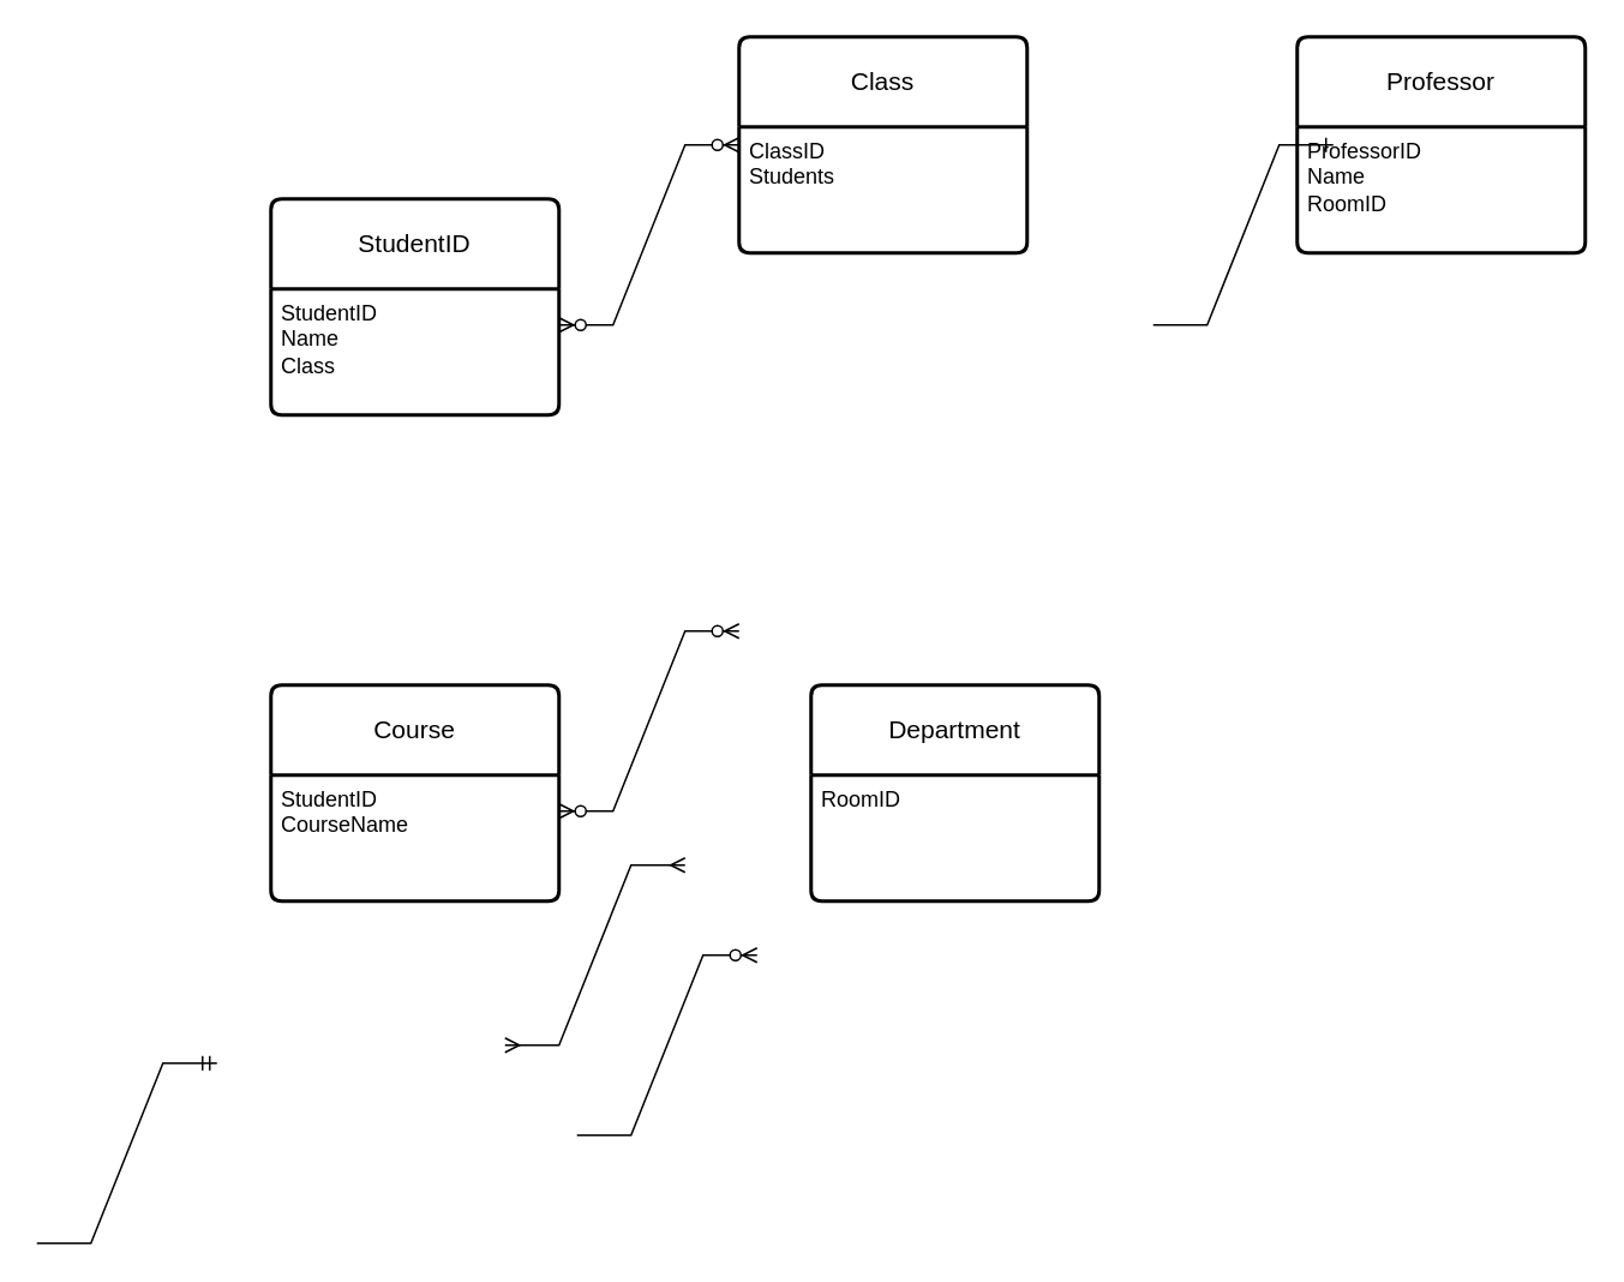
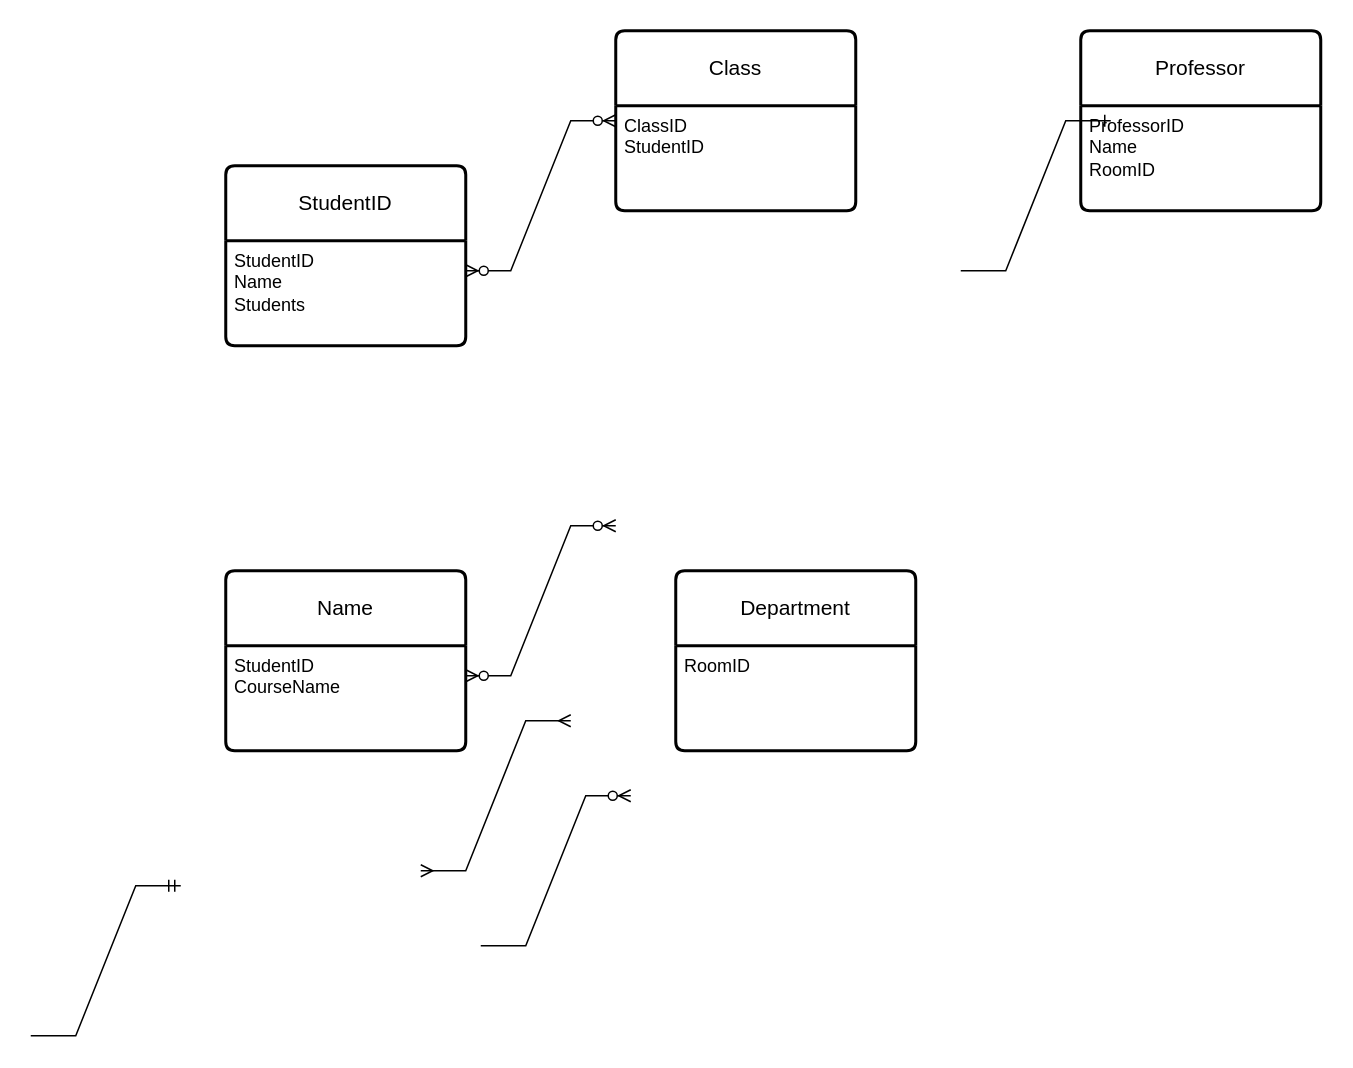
- <mxCell id="3" value="&lt;div&gt;ClassID&lt;/div&gt;&lt;div&gt;Students&lt;/div&gt;" style="align=left;strokeColor=none;fillColor=none;spacingLeft=4;spacingRight=4;fontSize=12;verticalAlign=top;resizable=0;rotatable=0;part=1;html=1;whiteSpace=wrap;" vertex="1" parent="2"><mxGeometry y="50" width="160" height="70" as="geometry" /></mxCell>
+ <mxCell id="3" value="&lt;div&gt;ClassID&lt;/div&gt;&lt;div&gt;StudentID&lt;/div&gt;" style="align=left;strokeColor=none;fillColor=none;spacingLeft=4;spacingRight=4;fontSize=12;verticalAlign=top;resizable=0;rotatable=0;part=1;html=1;whiteSpace=wrap;" vertex="1" parent="2"><mxGeometry y="50" width="160" height="70" as="geometry" /></mxCell>
- <mxCell id="6" value="&lt;div&gt;StudentID&lt;/div&gt;&lt;div&gt;Name&lt;/div&gt;&lt;div&gt;Class&lt;/div&gt;" style="align=left;strokeColor=none;fillColor=none;spacingLeft=4;spacingRight=4;fontSize=12;verticalAlign=top;resizable=0;rotatable=0;part=1;html=1;whiteSpace=wrap;" vertex="1" parent="5"><mxGeometry y="50" width="160" height="70" as="geometry" /></mxCell>
+ <mxCell id="6" value="&lt;div&gt;StudentID&lt;/div&gt;&lt;div&gt;Name&lt;/div&gt;&lt;div&gt;Students&lt;/div&gt;" style="align=left;strokeColor=none;fillColor=none;spacingLeft=4;spacingRight=4;fontSize=12;verticalAlign=top;resizable=0;rotatable=0;part=1;html=1;whiteSpace=wrap;" vertex="1" parent="5"><mxGeometry y="50" width="160" height="70" as="geometry" /></mxCell>
- <mxCell id="11" value="Course" style="swimlane;childLayout=stackLayout;horizontal=1;startSize=50;horizontalStack=0;rounded=1;fontSize=14;fontStyle=0;strokeWidth=2;resizeParent=0;resizeLast=1;shadow=0;dashed=0;align=center;arcSize=4;whiteSpace=wrap;html=1;" vertex="1" parent="1"><mxGeometry x="150" y="380" width="160" height="120" as="geometry" /></mxCell>
+ <mxCell id="11" value="Name" style="swimlane;childLayout=stackLayout;horizontal=1;startSize=50;horizontalStack=0;rounded=1;fontSize=14;fontStyle=0;strokeWidth=2;resizeParent=0;resizeLast=1;shadow=0;dashed=0;align=center;arcSize=4;whiteSpace=wrap;html=1;" vertex="1" parent="1"><mxGeometry x="150" y="380" width="160" height="120" as="geometry" /></mxCell>
